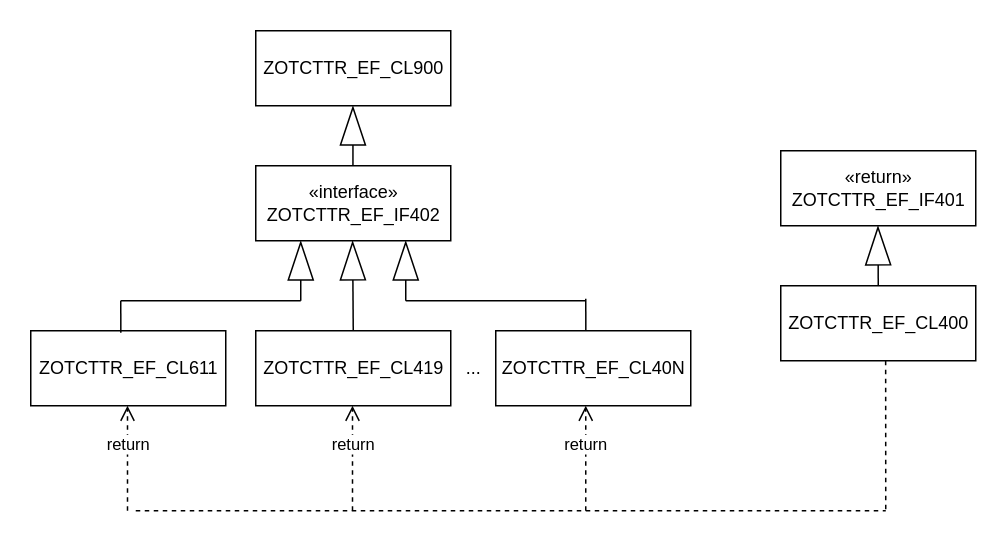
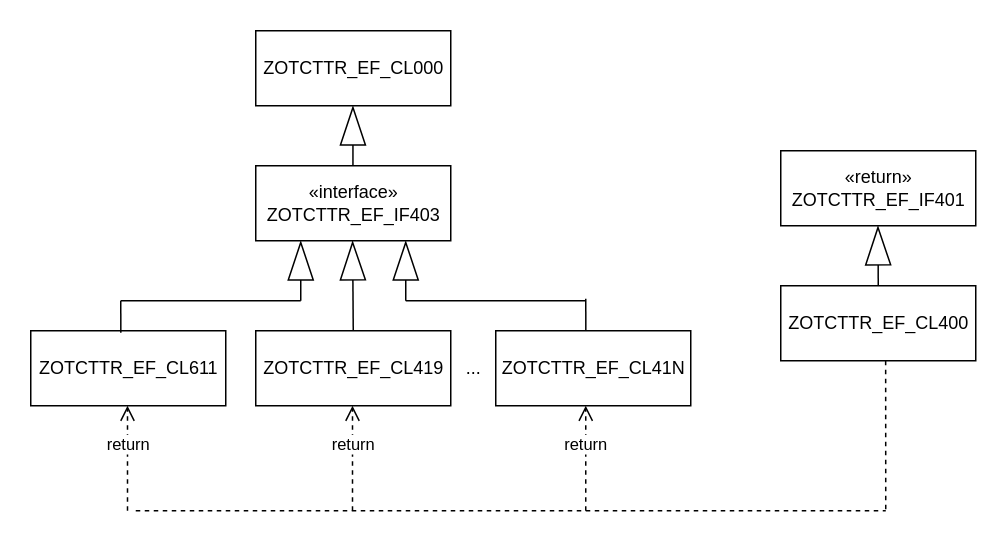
- <mxCell id="2" value="ZOTCTTR_EF_CL900" style="html=1;" parent="1" vertex="1"><mxGeometry x="170" y="20" width="130" height="50" as="geometry" /></mxCell>
+ <mxCell id="2" value="ZOTCTTR_EF_CL000" style="html=1;" parent="1" vertex="1"><mxGeometry x="170" y="20" width="130" height="50" as="geometry" /></mxCell>
- <mxCell id="4" value="«interface»&lt;br&gt;ZOTCTTR_EF_IF402" style="html=1;" parent="1" vertex="1"><mxGeometry x="170" y="110" width="130" height="50" as="geometry" /></mxCell>
+ <mxCell id="4" value="«interface»&lt;br&gt;ZOTCTTR_EF_IF403" style="html=1;" parent="1" vertex="1"><mxGeometry x="170" y="110" width="130" height="50" as="geometry" /></mxCell>
- <mxCell id="8" value="ZOTCTTR_EF_CL40N" style="html=1;" parent="1" vertex="1"><mxGeometry x="330" y="220" width="130" height="50" as="geometry" /></mxCell>
+ <mxCell id="8" value="ZOTCTTR_EF_CL41N" style="html=1;" parent="1" vertex="1"><mxGeometry x="330" y="220" width="130" height="50" as="geometry" /></mxCell>
